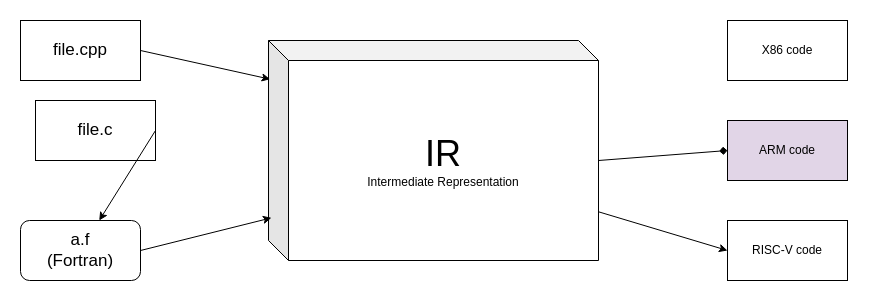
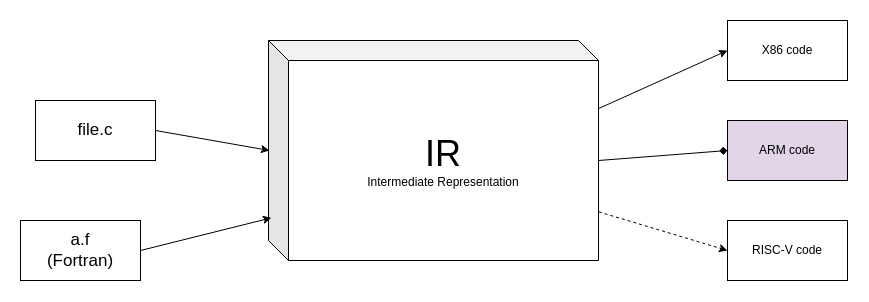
- <mxCell id="2" value="&lt;div&gt;file.cpp&lt;/div&gt;" style="rounded=0;whiteSpace=wrap;html=1;fontSize=17;" vertex="1" parent="1"><mxGeometry y="20" width="120" height="60" as="geometry" x="20" /></mxCell>
- <mxCell id="9" style="rounded=0;orthogonalLoop=1;jettySize=auto;html=1;exitX=1;exitY=0.5;exitDx=0;exitDy=0;entryX=0.005;entryY=0.176;entryDx=0;entryDy=0;entryPerimeter=0;" edge="1" parent="1" source="2" target="8"><mxGeometry relative="1" as="geometry" /></mxCell>
+ <mxCell id="12" value="" style="endArrow=classic;html=1;rounded=0;exitX=1.001;exitY=0.309;exitDx=0;exitDy=0;exitPerimeter=0;entryX=0;entryY=0.5;entryDx=0;entryDy=0;" edge="1" parent="1" source="8" target="5"><mxGeometry width="50" height="50" relative="1" as="geometry"><mxPoint x="360" y="240" as="sourcePoint" /><mxPoint x="410" y="190" as="targetPoint" /></mxGeometry></mxCell>
- <mxCell id="10" style="rounded=0;orthogonalLoop=1;jettySize=auto;html=1;exitX=1;exitY=0.5;exitDx=0;exitDy=0;" edge="1" parent="1" source="3" target="4"><mxGeometry relative="1" as="geometry" /></mxCell>
+ <mxCell id="10" style="rounded=0;orthogonalLoop=1;jettySize=auto;html=1;exitX=1;exitY=0.5;exitDx=0;exitDy=0;entryX=0.003;entryY=0.5;entryDx=0;entryDy=0;entryPerimeter=0;" edge="1" parent="1" source="3" target="8"><mxGeometry relative="1" as="geometry" /></mxCell>
- <mxCell id="14" value="" style="endArrow=classic;html=1;rounded=0;exitX=1.001;exitY=0.779;exitDx=0;exitDy=0;exitPerimeter=0;entryX=0;entryY=0.5;entryDx=0;entryDy=0;" edge="1" parent="1" source="8" target="7"><mxGeometry width="50" height="50" relative="1" as="geometry"><mxPoint x="598" y="210" as="sourcePoint" /><mxPoint x="727" y="200" as="targetPoint" /></mxGeometry></mxCell>
+ <mxCell id="14" value="" style="endArrow=classic;html=1;rounded=0;exitX=1.001;exitY=0.779;exitDx=0;exitDy=0;exitPerimeter=0;entryX=0;entryY=0.5;entryDx=0;entryDy=0;dashed=1;" edge="1" parent="1" source="8" target="7"><mxGeometry width="50" height="50" relative="1" as="geometry"><mxPoint x="598" y="210" as="sourcePoint" /><mxPoint x="727" y="200" as="targetPoint" /></mxGeometry></mxCell>
- <mxCell id="4" value="a.f&lt;br&gt;(Fortran)" style="whiteSpace=wrap;html=1;fontSize=17;rounded=1;" vertex="1" parent="1"><mxGeometry y="220" width="120" height="60" as="geometry" x="20" /></mxCell>
+ <mxCell id="4" value="a.f&lt;br&gt;(Fortran)" style="rounded=0;whiteSpace=wrap;html=1;fontSize=17;" vertex="1" parent="1"><mxGeometry y="220" width="120" height="60" as="geometry" x="20" /></mxCell>
